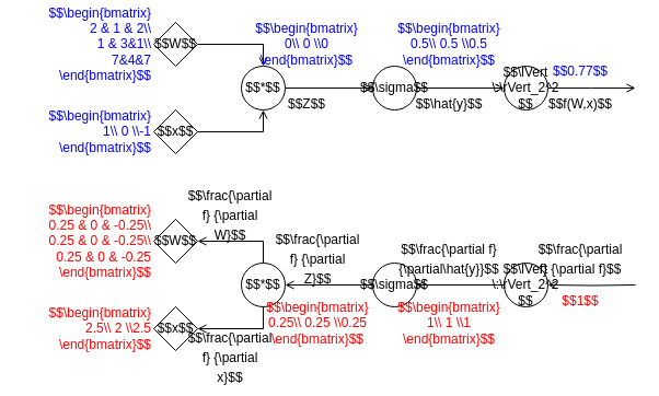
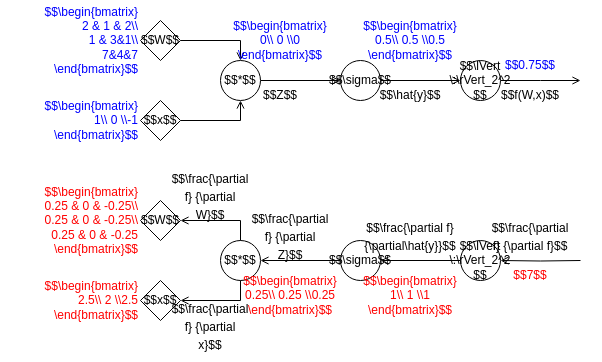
- <mxCell id="37" value="$$0.77$$" style="text;html=1;strokeColor=none;fillColor=none;align=center;verticalAlign=middle;whiteSpace=wrap;rounded=0;fontColor=#0000FF;fontFamily=Helvetica;fontSize=12;fontStyle=0" parent="1" vertex="1"><mxGeometry x="500" y="50" width="60" height="30" as="geometry" /></mxCell>
+ <mxCell id="37" value="$$0.75$$" style="text;html=1;strokeColor=none;fillColor=none;align=center;verticalAlign=middle;whiteSpace=wrap;rounded=0;fontColor=#0000FF;fontFamily=Helvetica;fontSize=12;fontStyle=0" parent="1" vertex="1"><mxGeometry x="500" y="50" width="60" height="30" as="geometry" /></mxCell>
- <mxCell id="35" value="$$1$$" style="text;html=1;strokeColor=none;fillColor=none;align=center;verticalAlign=middle;whiteSpace=wrap;rounded=0;fontColor=#FF0000;fontFamily=Helvetica;fontSize=12;fontStyle=0" parent="1" vertex="1"><mxGeometry x="500" y="260" width="60" height="30" as="geometry" /></mxCell>
+ <mxCell id="35" value="$$7$$" style="text;html=1;strokeColor=none;fillColor=none;align=center;verticalAlign=middle;whiteSpace=wrap;rounded=0;fontColor=#FF0000;fontFamily=Helvetica;fontSize=12;fontStyle=0" parent="1" vertex="1"><mxGeometry x="500" y="260" width="60" height="30" as="geometry" /></mxCell>
